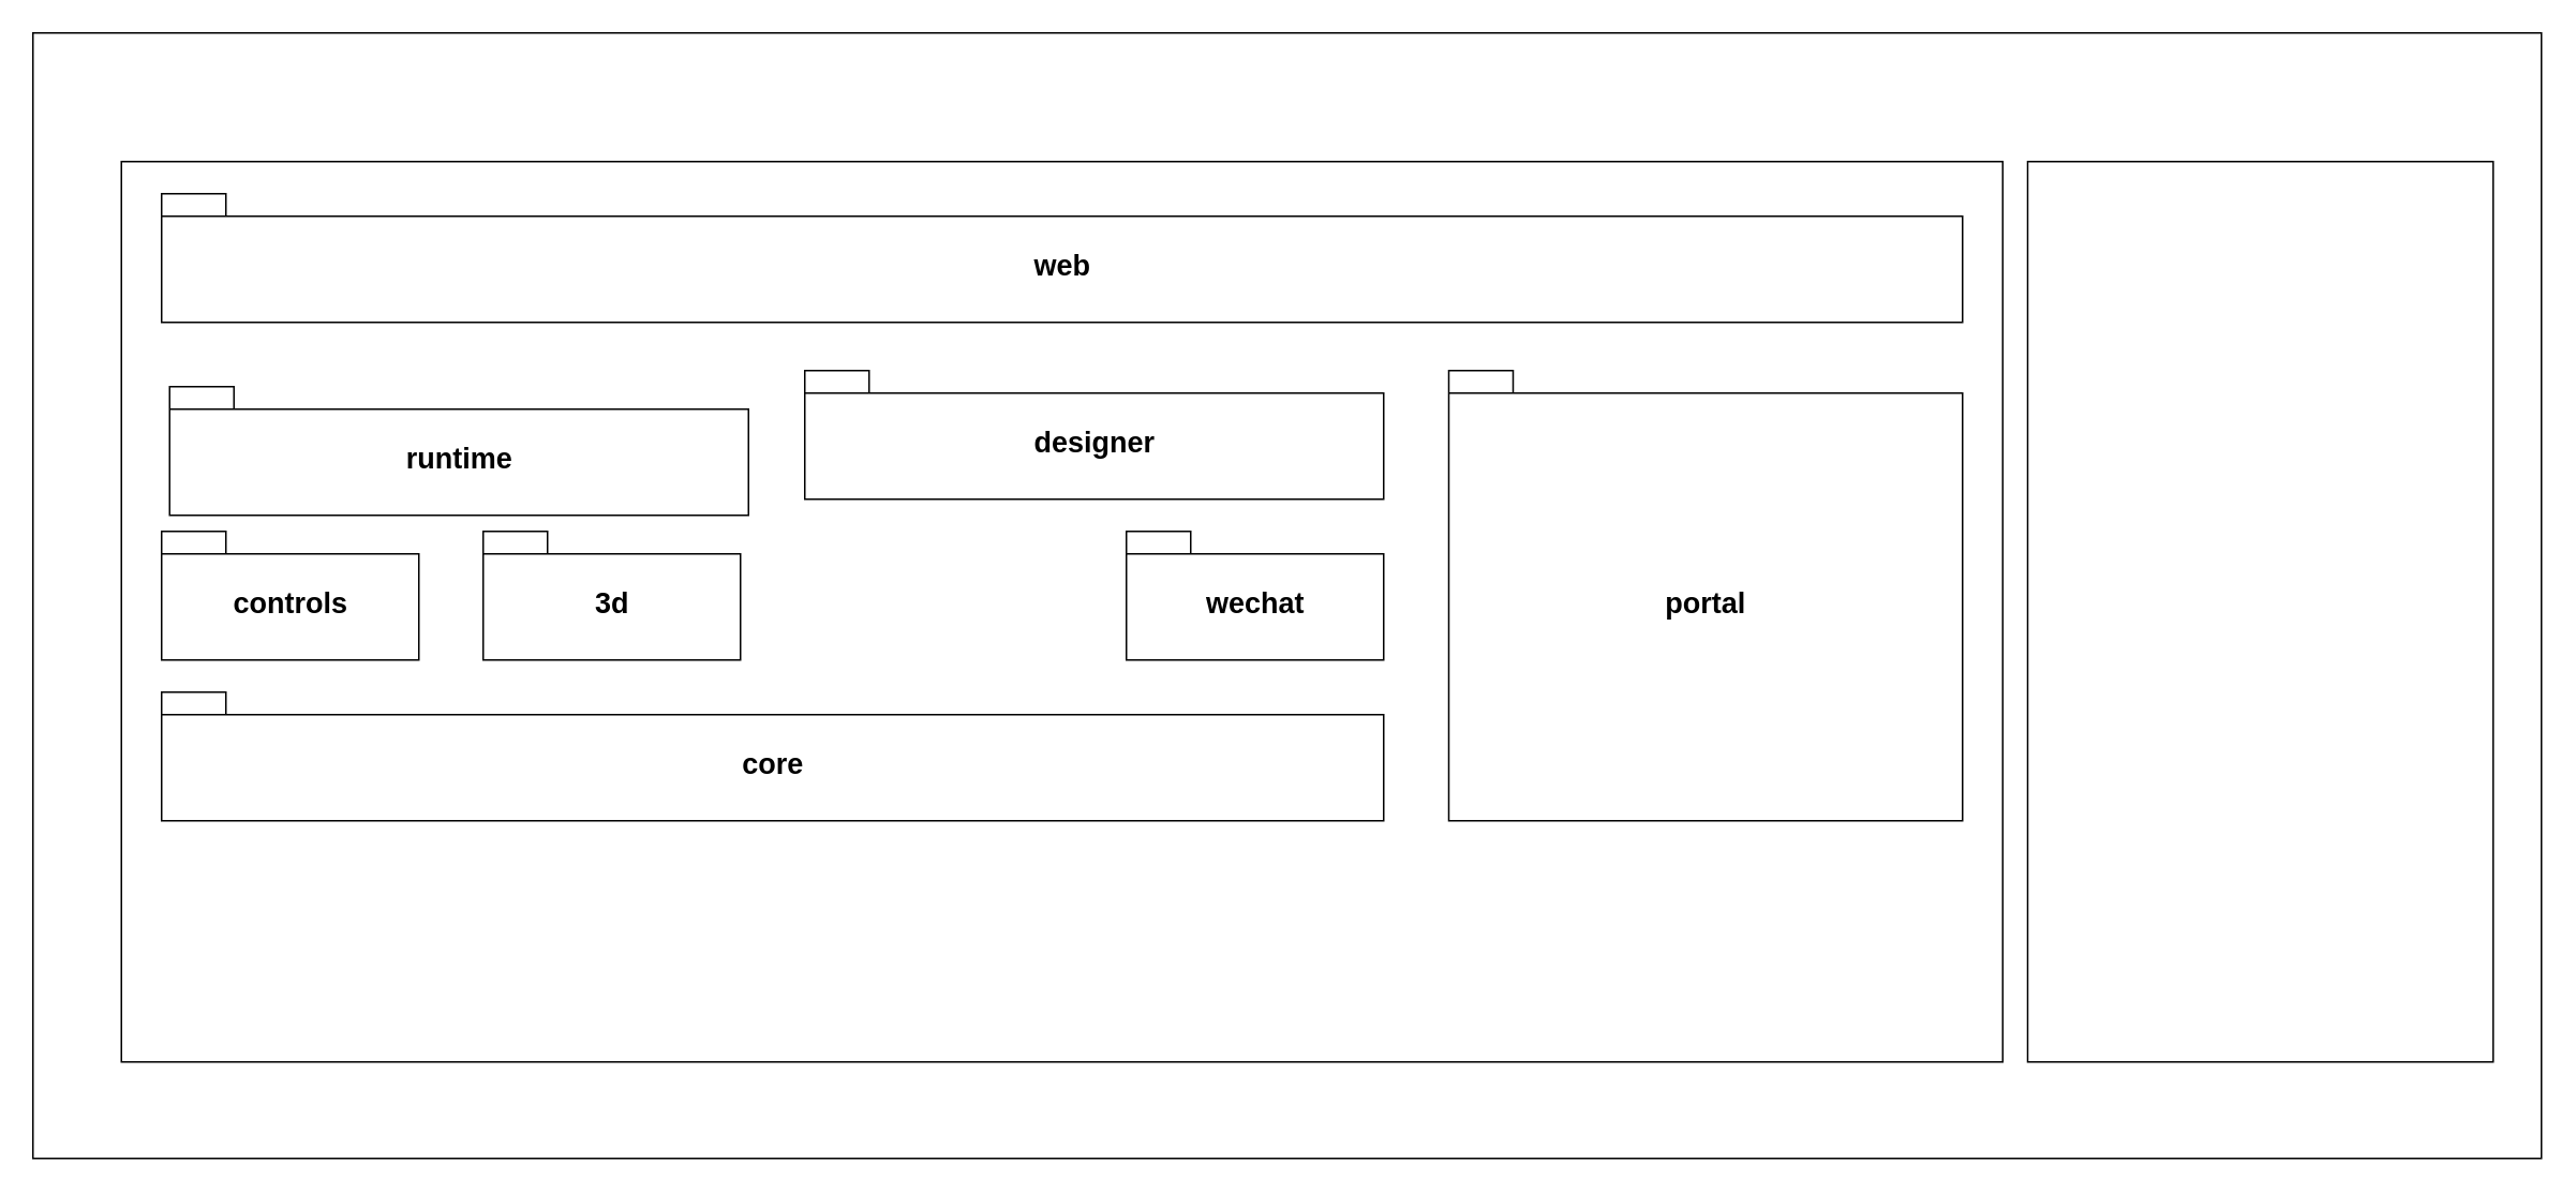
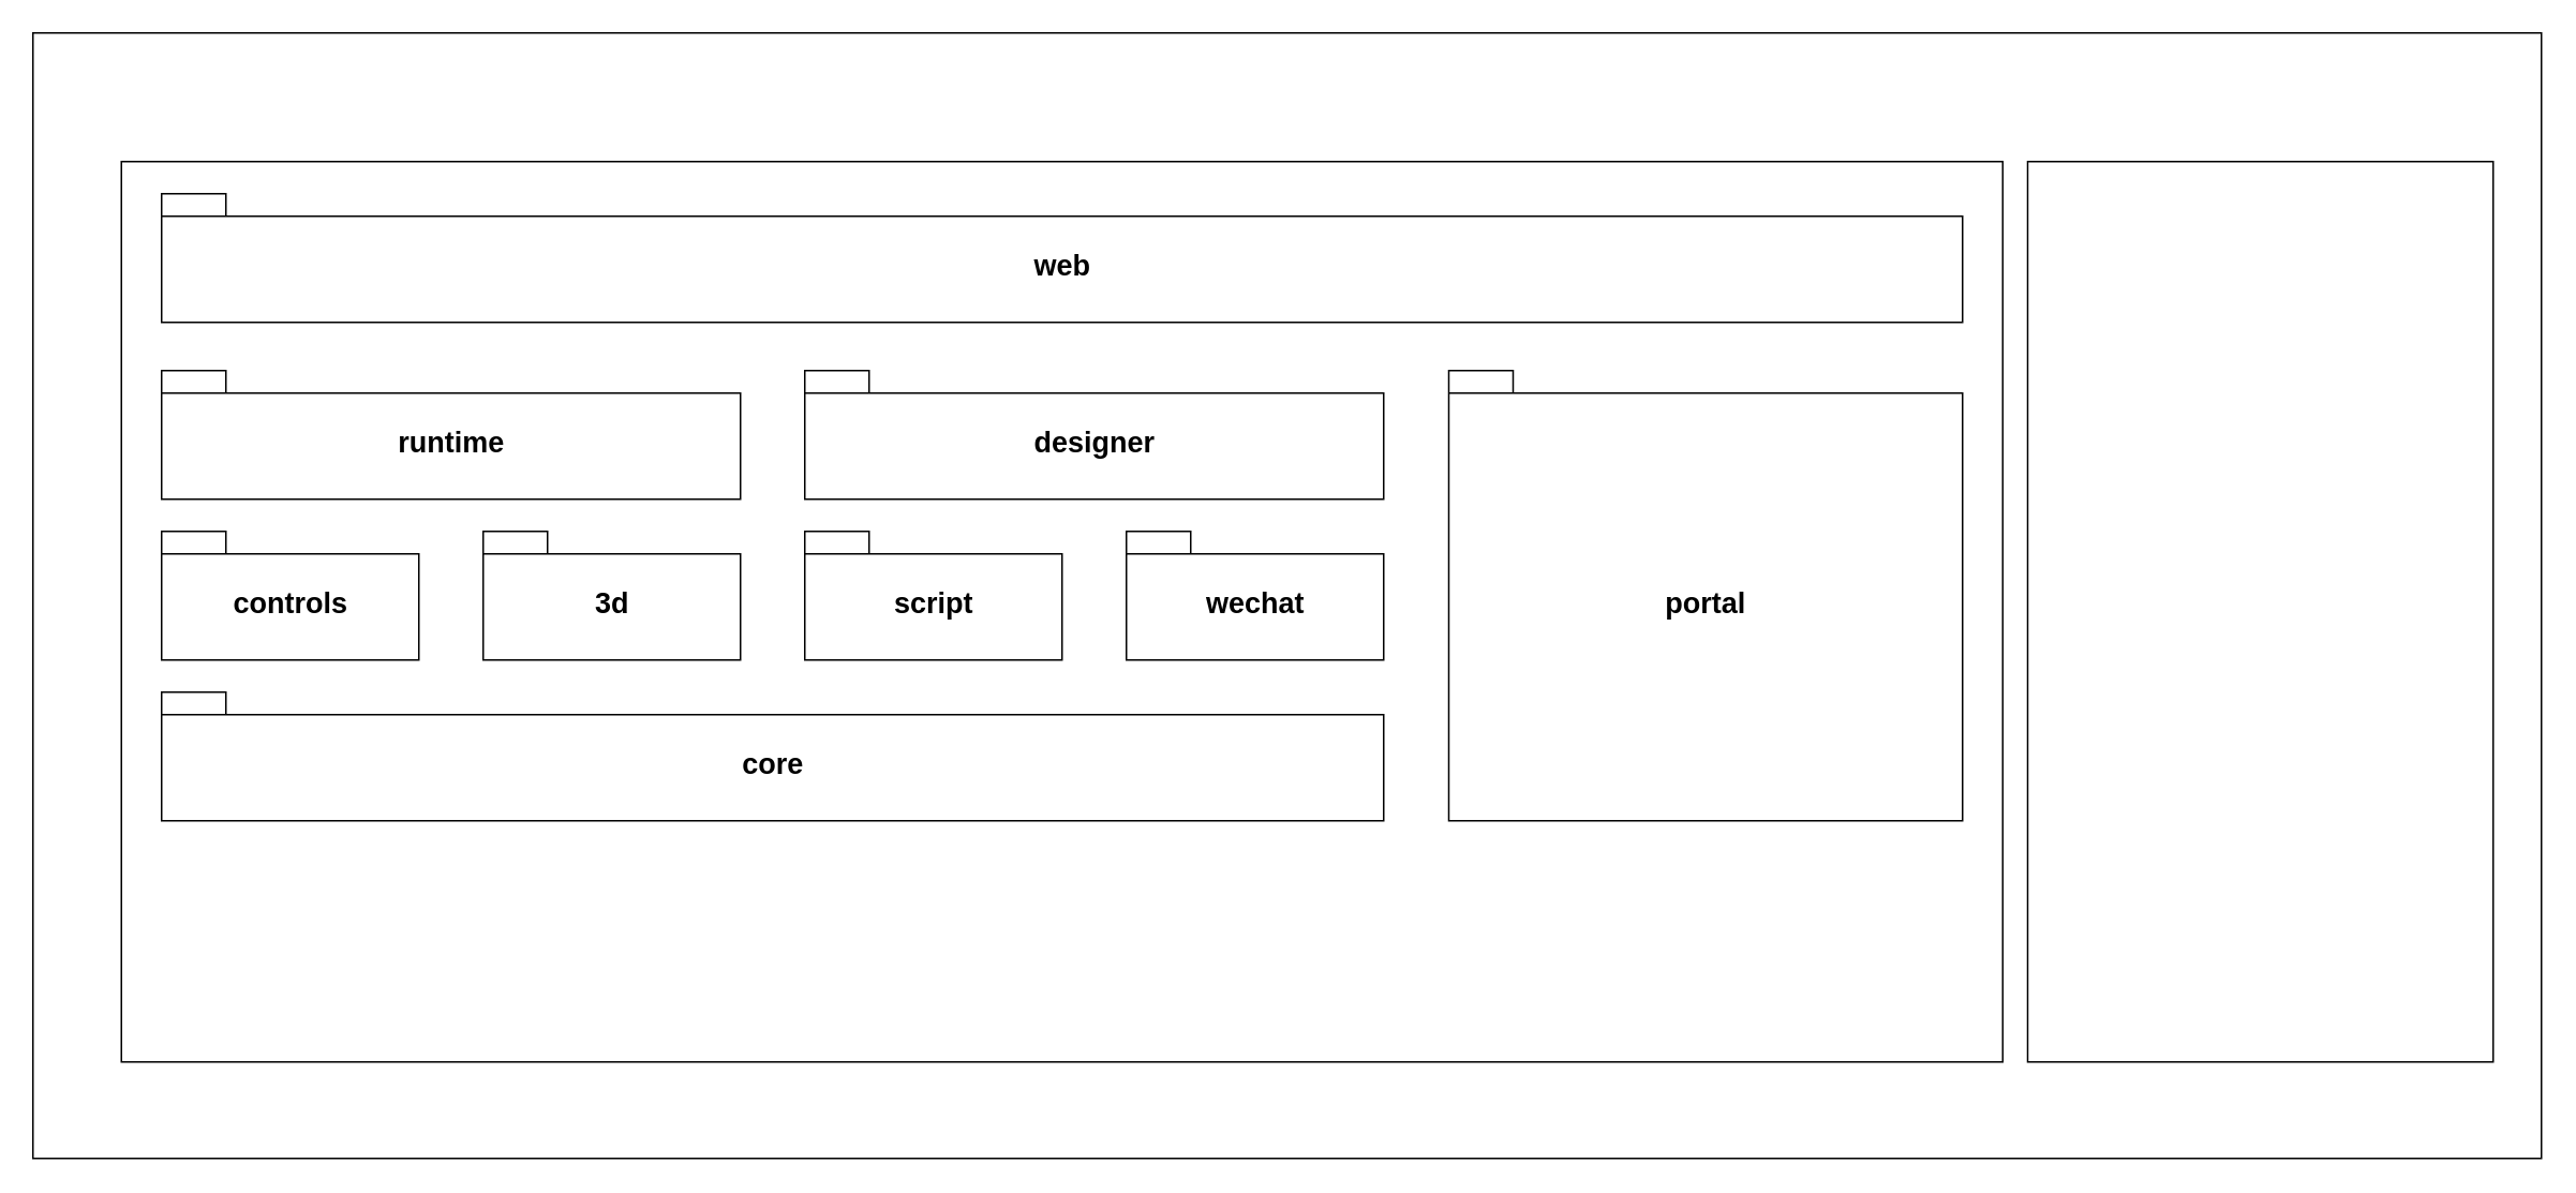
- <mxCell id="10" value="&lt;font style=&quot;font-size: 18px;&quot;&gt;runtime&lt;br&gt;&lt;/font&gt;" style="shape=folder;fontStyle=1;spacingTop=10;tabWidth=40;tabHeight=14;tabPosition=left;html=1;" vertex="1" parent="1"><mxGeometry x="105" y="240" width="360" height="80" as="geometry" /></mxCell>
+ <mxCell id="10" value="&lt;font style=&quot;font-size: 18px;&quot;&gt;runtime&lt;br&gt;&lt;/font&gt;" style="shape=folder;fontStyle=1;spacingTop=10;tabWidth=40;tabHeight=14;tabPosition=left;html=1;" vertex="1" parent="1"><mxGeometry x="100" y="230" width="360" height="80" as="geometry" /></mxCell>
+ <mxCell id="8" value="&lt;font style=&quot;font-size: 18px;&quot;&gt;script&lt;br&gt;&lt;/font&gt;" style="shape=folder;fontStyle=1;spacingTop=10;tabWidth=40;tabHeight=14;tabPosition=left;html=1;" vertex="1" parent="1"><mxGeometry x="500" y="330" width="160" height="80" as="geometry" /></mxCell>
